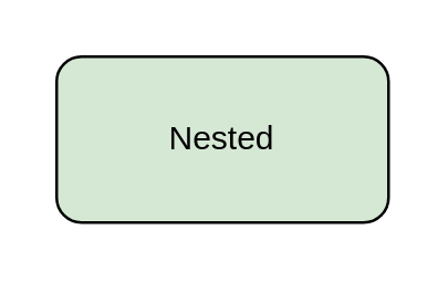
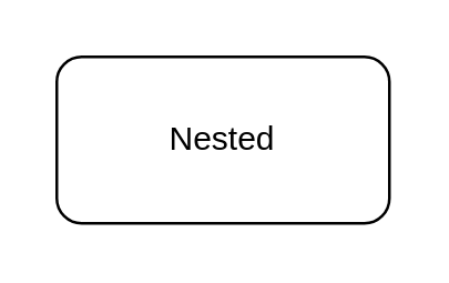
- <mxCell id="2" value="Nested" style="rounded=1;whiteSpace=wrap;html=1;fillColor=#d5e8d4;" vertex="1" parent="1"><mxGeometry x="20" y="20" width="120" height="60" as="geometry" /></mxCell>
+ <mxCell id="2" value="Nested" style="rounded=1;whiteSpace=wrap;html=1;" vertex="1" parent="1"><mxGeometry x="20" y="20" width="120" height="60" as="geometry" /></mxCell>
